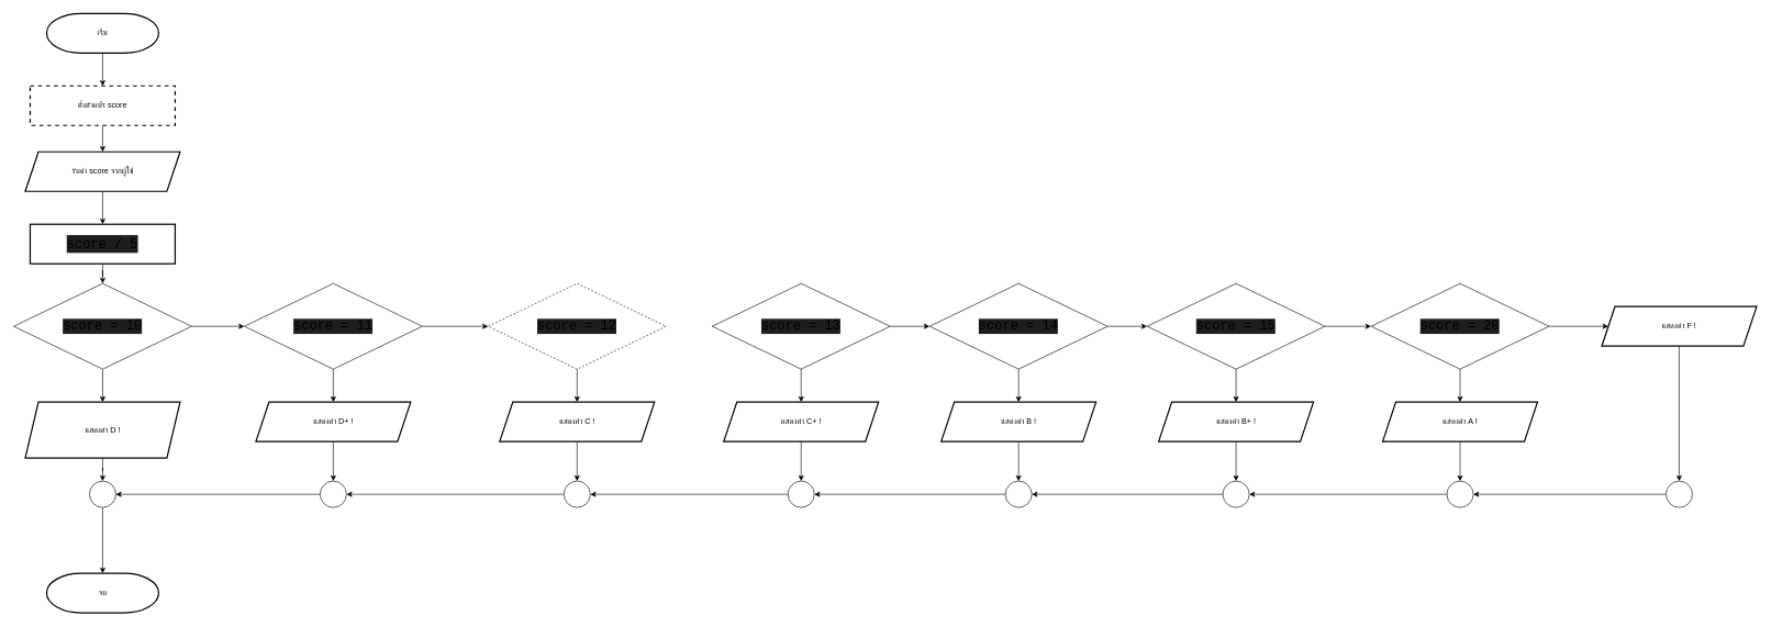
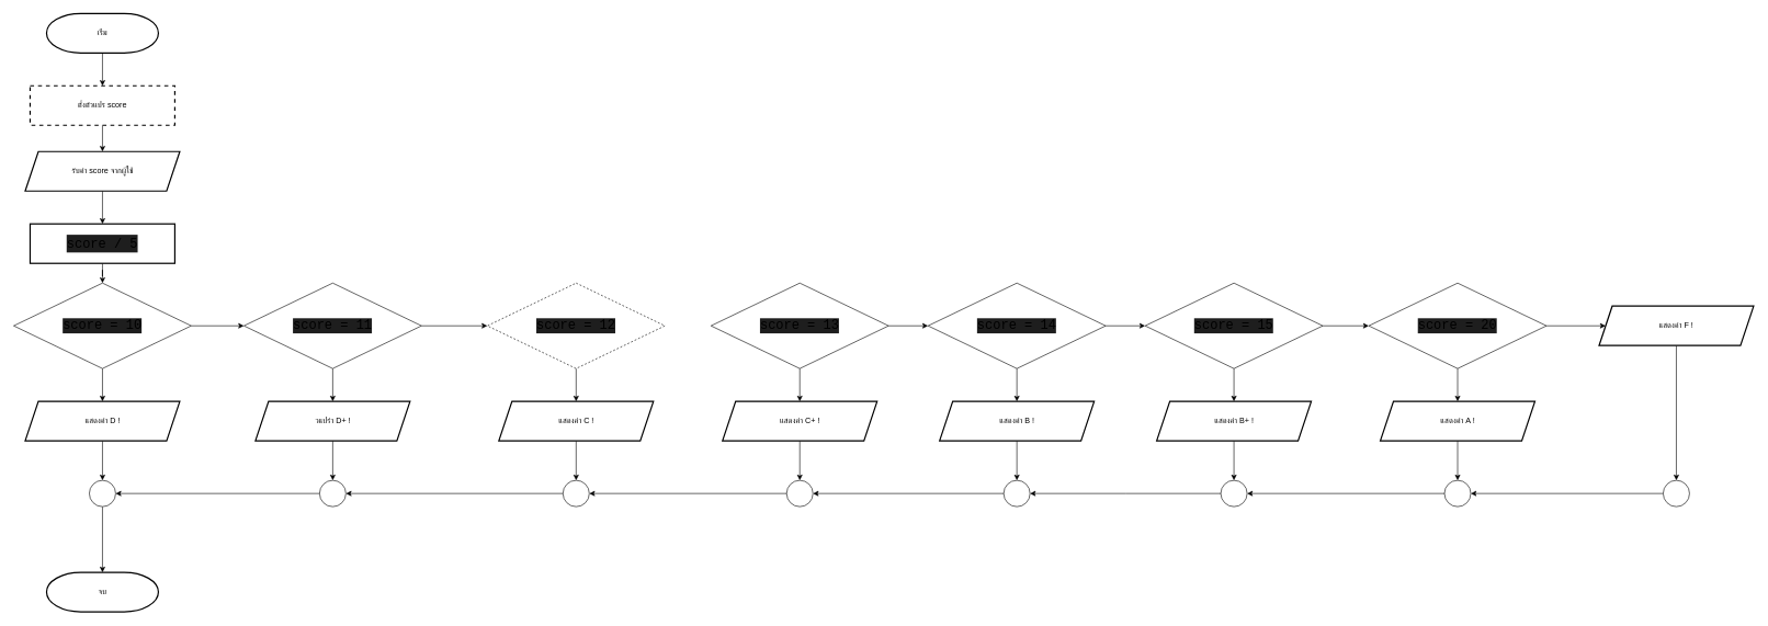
- <mxCell id="22" value="แสดงค่า D+ !" style="shape=parallelogram;perimeter=parallelogramPerimeter;whiteSpace=wrap;html=1;fixedSize=1;strokeWidth=2;" vertex="1" parent="1"><mxGeometry x="387.5" y="610" width="235" height="60" as="geometry" /></mxCell>
+ <mxCell id="22" value="วแปร่า D+ !" style="shape=parallelogram;perimeter=parallelogramPerimeter;whiteSpace=wrap;html=1;fixedSize=1;strokeWidth=2;" vertex="1" parent="1"><mxGeometry x="387.5" y="610" width="235" height="60" as="geometry" /></mxCell>
- <mxCell id="17" value="แสดงค่า D !" style="shape=parallelogram;perimeter=parallelogramPerimeter;whiteSpace=wrap;html=1;fixedSize=1;strokeWidth=2;" vertex="1" parent="1"><mxGeometry x="37.5" y="610" width="235" height="85" as="geometry" /></mxCell>
+ <mxCell id="17" value="แสดงค่า D !" style="shape=parallelogram;perimeter=parallelogramPerimeter;whiteSpace=wrap;html=1;fixedSize=1;strokeWidth=2;" vertex="1" parent="1"><mxGeometry x="37.5" y="610" width="235" height="60" as="geometry" /></mxCell>
